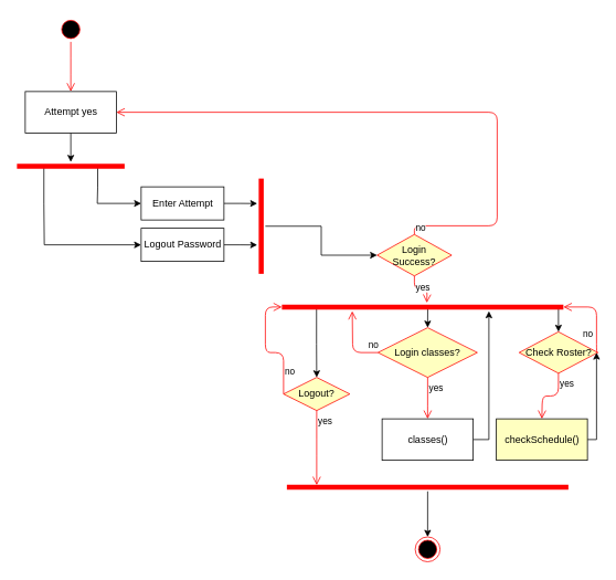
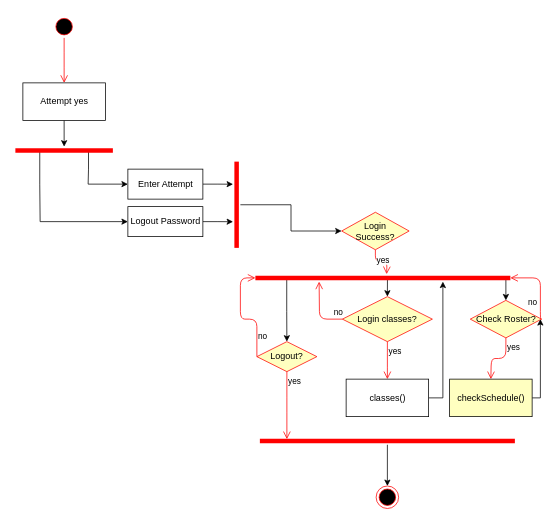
- <mxCell id="22" value="no" style="edgeStyle=orthogonalEdgeStyle;html=1;align=left;verticalAlign=bottom;endArrow=open;endSize=8;strokeColor=#ff0000;entryX=1;entryY=0.5;entryDx=0;entryDy=0;" parent="1" source="21" target="5" edge="1"><mxGeometry x="-1" relative="1" as="geometry"><mxPoint x="500" y="145" as="targetPoint" /><Array as="points"><mxPoint x="600" y="272" /><mxPoint x="600" y="135" /></Array></mxGeometry></mxCell>
